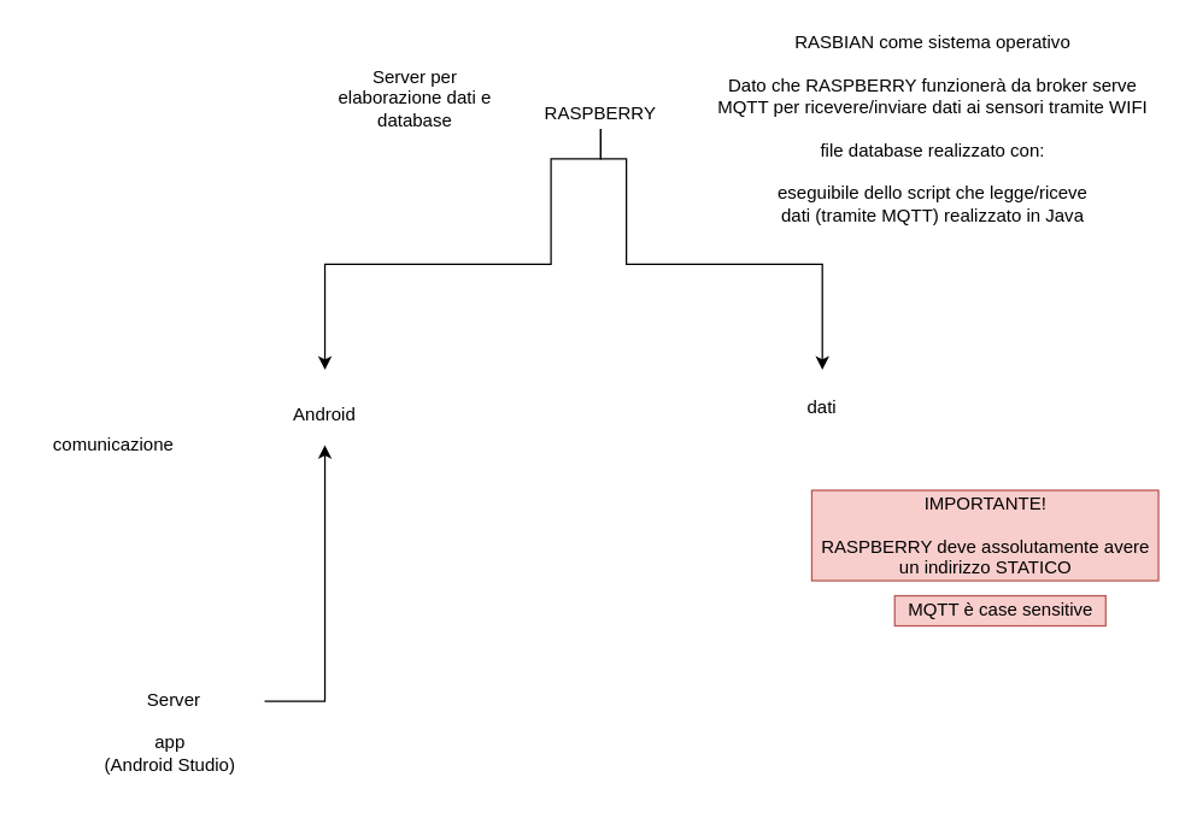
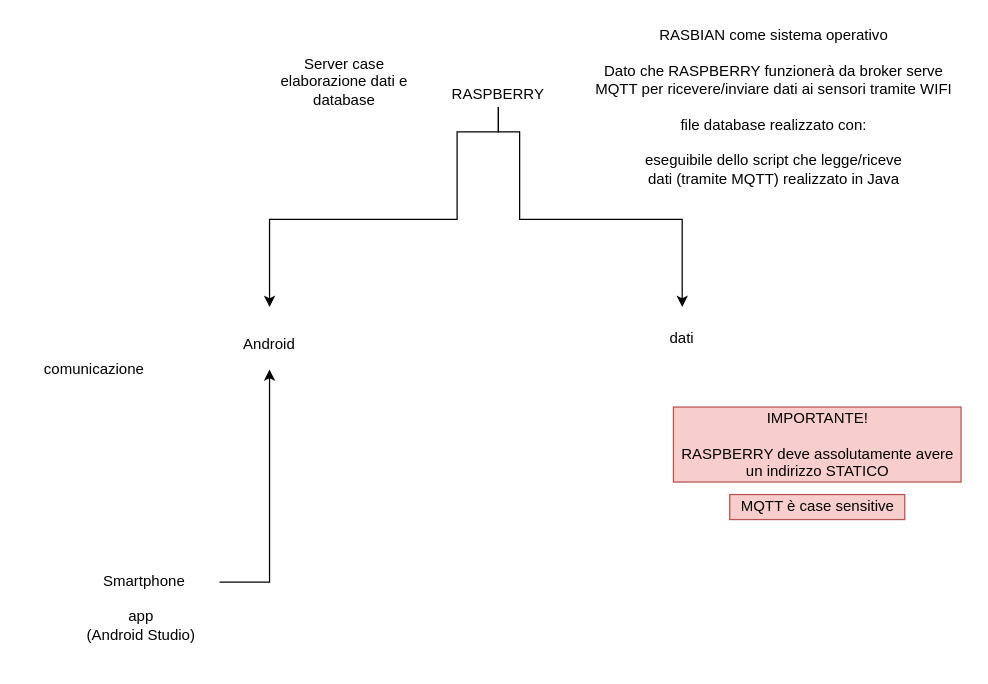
- <mxCell id="10" value="Server per elaborazione dati e database" style="text;html=1;strokeColor=none;fillColor=none;align=center;verticalAlign=middle;whiteSpace=wrap;rounded=0;" parent="1" vertex="1"><mxGeometry x="215" y="35" width="120" height="60" as="geometry" /></mxCell>
+ <mxCell id="10" value="Server case elaborazione dati e database" style="text;html=1;strokeColor=none;fillColor=none;align=center;verticalAlign=middle;whiteSpace=wrap;rounded=0;" parent="1" vertex="1"><mxGeometry x="215" y="35" width="120" height="60" as="geometry" /></mxCell>
- <mxCell id="14" value="MQTT è case sensitive" style="text;html=1;align=center;verticalAlign=middle;resizable=0;points=[];autosize=1;fillColor=#f8cecc;strokeColor=#b85450;" vertex="1" parent="1"><mxGeometry x="593" y="395" width="140" height="20" as="geometry" /></mxCell>
+ <mxCell id="14" value="MQTT è case sensitive" style="text;html=1;align=center;verticalAlign=middle;resizable=0;points=[];autosize=1;fillColor=#f8cecc;strokeColor=#b85450;" vertex="1" parent="1"><mxGeometry x="583" y="395" width="140" height="20" as="geometry" /></mxCell>
- <mxCell id="6" value="Server" style="text;html=1;strokeColor=none;fillColor=none;align=center;verticalAlign=middle;whiteSpace=wrap;rounded=0;" parent="1" vertex="1"><mxGeometry x="55" y="455" width="120" height="20" as="geometry" /></mxCell>
+ <mxCell id="6" value="Smartphone" style="text;html=1;strokeColor=none;fillColor=none;align=center;verticalAlign=middle;whiteSpace=wrap;rounded=0;" parent="1" vertex="1"><mxGeometry x="55" y="455" width="120" height="20" as="geometry" /></mxCell>
